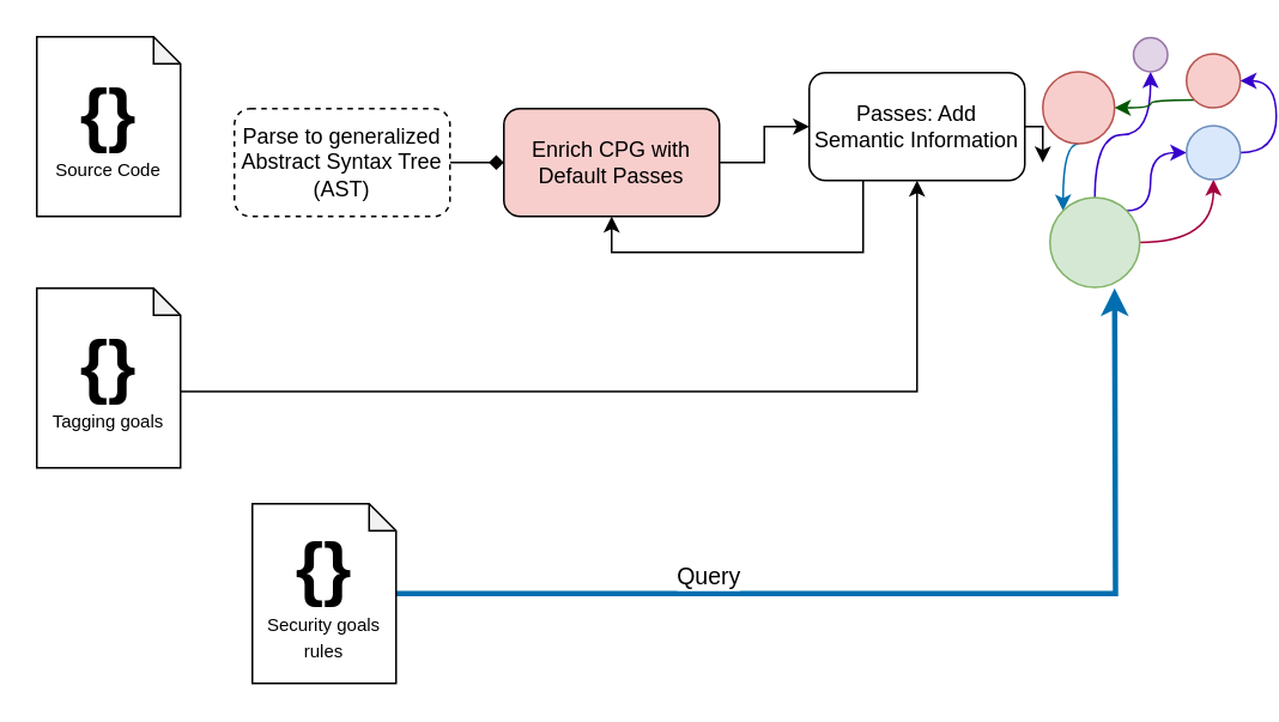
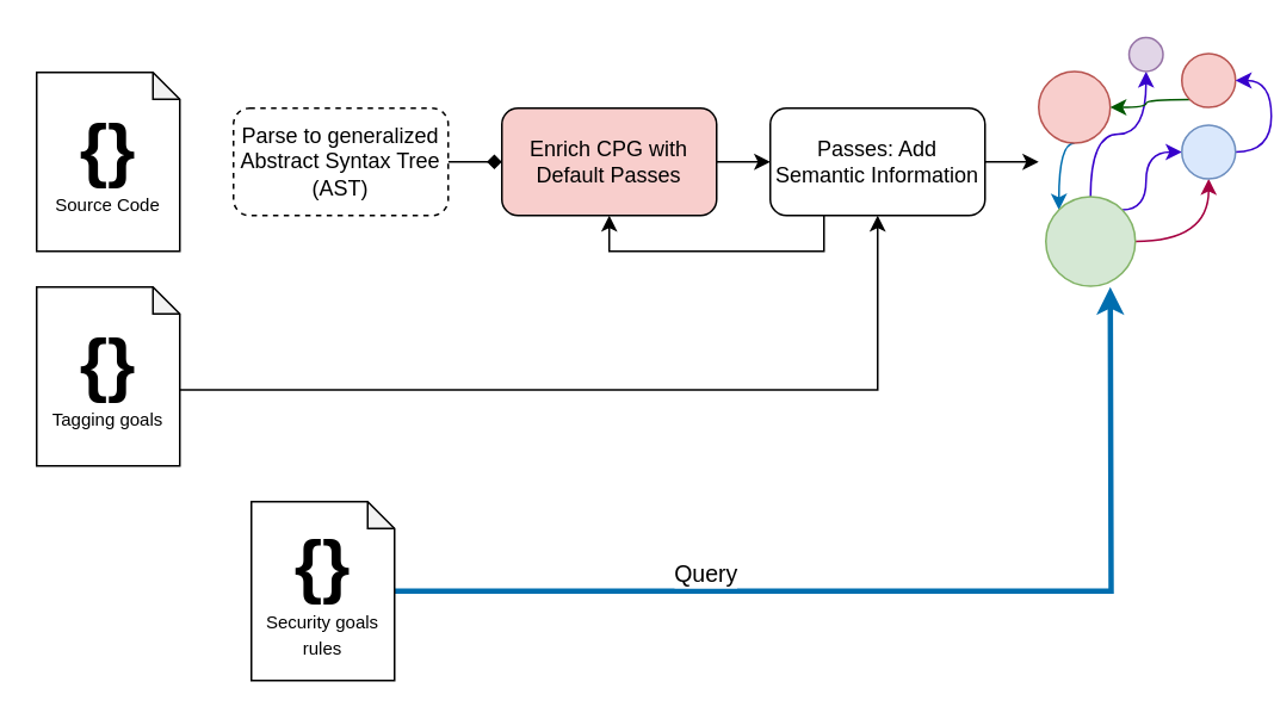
- <mxCell id="2" value="&lt;font style=&quot;font-size: 40px;&quot;&gt;&lt;b&gt;{}&lt;/b&gt;&lt;/font&gt;&lt;div&gt;&lt;font size=&quot;1&quot; style=&quot;&quot;&gt;Source Code&lt;/font&gt;&lt;/div&gt;" style="shape=note;whiteSpace=wrap;html=1;backgroundOutline=1;darkOpacity=0.05;size=15;" vertex="1" parent="1"><mxGeometry x="20" y="20" width="80" height="100" as="geometry" /></mxCell>
+ <mxCell id="2" value="&lt;font style=&quot;font-size: 40px;&quot;&gt;&lt;b&gt;{}&lt;/b&gt;&lt;/font&gt;&lt;div&gt;&lt;font size=&quot;1&quot; style=&quot;&quot;&gt;Source Code&lt;/font&gt;&lt;/div&gt;" style="shape=note;whiteSpace=wrap;html=1;backgroundOutline=1;darkOpacity=0.05;size=15;" vertex="1" parent="1"><mxGeometry x="20" y="40" width="80" height="100" as="geometry" /></mxCell>
- <mxCell id="9" value="Passes: Add Semantic Information" style="rounded=1;whiteSpace=wrap;html=1;" vertex="1" parent="1"><mxGeometry x="450" y="40" width="120" height="60" as="geometry" /></mxCell>
+ <mxCell id="9" value="Passes: Add Semantic Information" style="rounded=1;whiteSpace=wrap;html=1;" vertex="1" parent="1"><mxGeometry x="430" y="60" width="120" height="60" as="geometry" /></mxCell>
